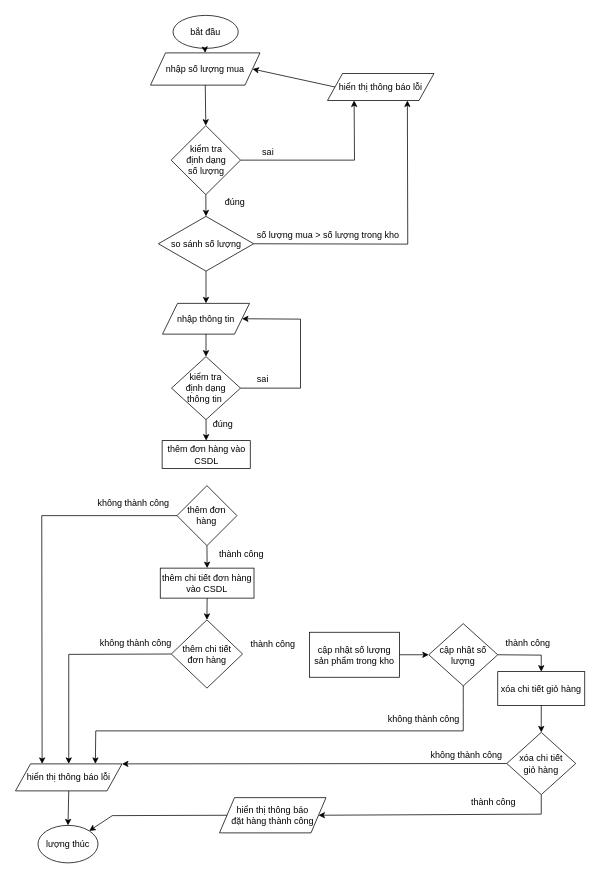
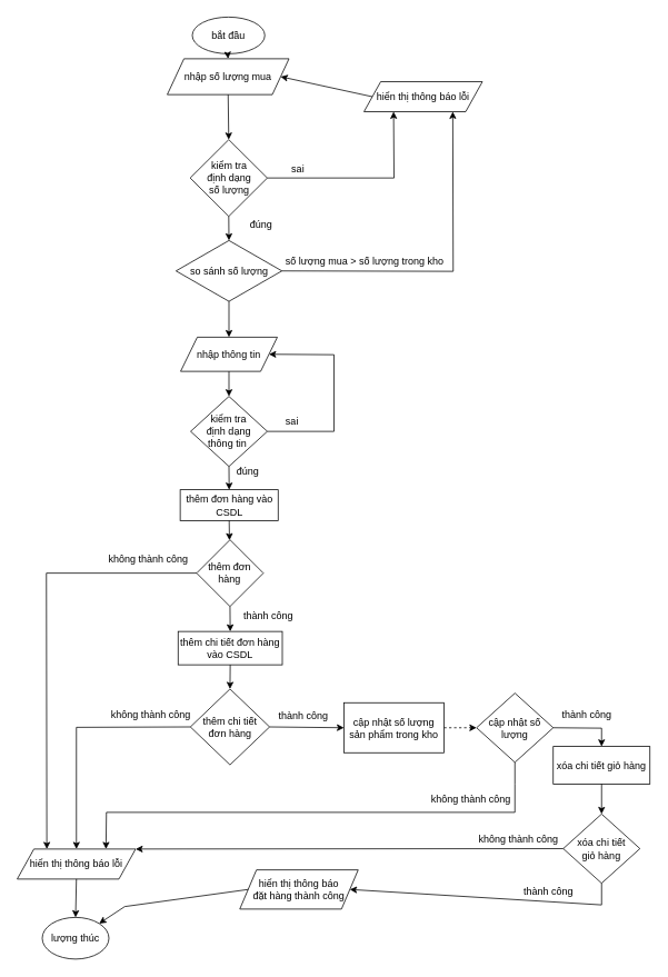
+ <mxCell id="15" value="" style="endArrow=classic;html=1;rounded=0;exitX=0.5;exitY=1;exitDx=0;exitDy=0;" edge="1" parent="1" source="14" target="16"><mxGeometry width="50" height="50" relative="1" as="geometry"><mxPoint x="236" y="752" as="sourcePoint" /><mxPoint x="275.75" y="661" as="targetPoint" /></mxGeometry></mxCell>
+ <mxCell id="23" value="" style="endArrow=classic;html=1;rounded=0;exitX=1;exitY=0.5;exitDx=0;exitDy=0;entryX=0;entryY=0.5;entryDx=0;entryDy=0;" edge="1" parent="1" source="20" target="24"><mxGeometry width="50" height="50" relative="1" as="geometry"><mxPoint x="385" y="929" as="sourcePoint" /><mxPoint x="366" y="879" as="targetPoint" /></mxGeometry></mxCell>
- <mxCell id="26" value="" style="endArrow=classic;html=1;rounded=0;exitX=1;exitY=0.5;exitDx=0;exitDy=0;entryX=0;entryY=0.5;entryDx=0;entryDy=0;" edge="1" parent="1" source="24" target="25"><mxGeometry width="50" height="50" relative="1" as="geometry"><mxPoint x="557" y="995" as="sourcePoint" /><mxPoint x="607" y="945" as="targetPoint" /></mxGeometry></mxCell>
+ <mxCell id="26" value="" style="endArrow=classic;html=1;rounded=0;exitX=1;exitY=0.5;exitDx=0;exitDy=0;entryX=0;entryY=0.5;entryDx=0;entryDy=0;dashed=1;" edge="1" parent="1" source="24" target="25"><mxGeometry width="50" height="50" relative="1" as="geometry"><mxPoint x="557" y="995" as="sourcePoint" /><mxPoint x="607" y="945" as="targetPoint" /></mxGeometry></mxCell>
- <mxCell id="31" value="hiển thị thông báo &lt;br&gt;đặt hàng thành công" style="shape=parallelogram;perimeter=parallelogramPerimeter;whiteSpace=wrap;html=1;fixedSize=1;" vertex="1" parent="1"><mxGeometry x="292" y="1063" width="142" height="47" as="geometry" /></mxCell>
+ <mxCell id="31" value="hiển thị thông báo &lt;br&gt;đặt hàng thành công" style="shape=parallelogram;perimeter=parallelogramPerimeter;whiteSpace=wrap;html=1;fixedSize=1;" vertex="1" parent="1"><mxGeometry x="287" y="1043" width="142" height="47" as="geometry" /></mxCell>
